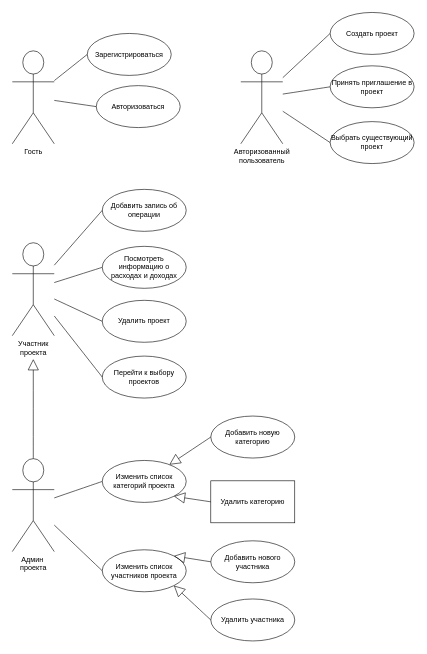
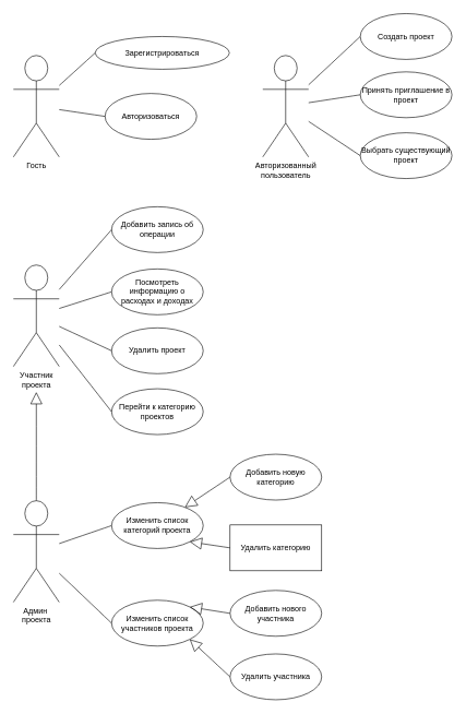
- <mxCell id="13" value="Зарегистрироваться" style="ellipse;whiteSpace=wrap;html=1;" vertex="1" parent="1"><mxGeometry x="145" y="55" width="140" height="70" as="geometry" /></mxCell>
+ <mxCell id="13" value="Зарегистрироваться" style="ellipse;whiteSpace=wrap;html=1;" vertex="1" parent="1"><mxGeometry x="145" y="55" width="205" height="50" as="geometry" /></mxCell>
- <mxCell id="14" value="Перейти к выбору проектов" style="ellipse;whiteSpace=wrap;html=1;" vertex="1" parent="1"><mxGeometry x="170" y="593" width="140" height="70" as="geometry" /></mxCell>
+ <mxCell id="14" value="Перейти к категорию проектов" style="ellipse;whiteSpace=wrap;html=1;" vertex="1" parent="1"><mxGeometry x="170" y="593" width="140" height="70" as="geometry" /></mxCell>
